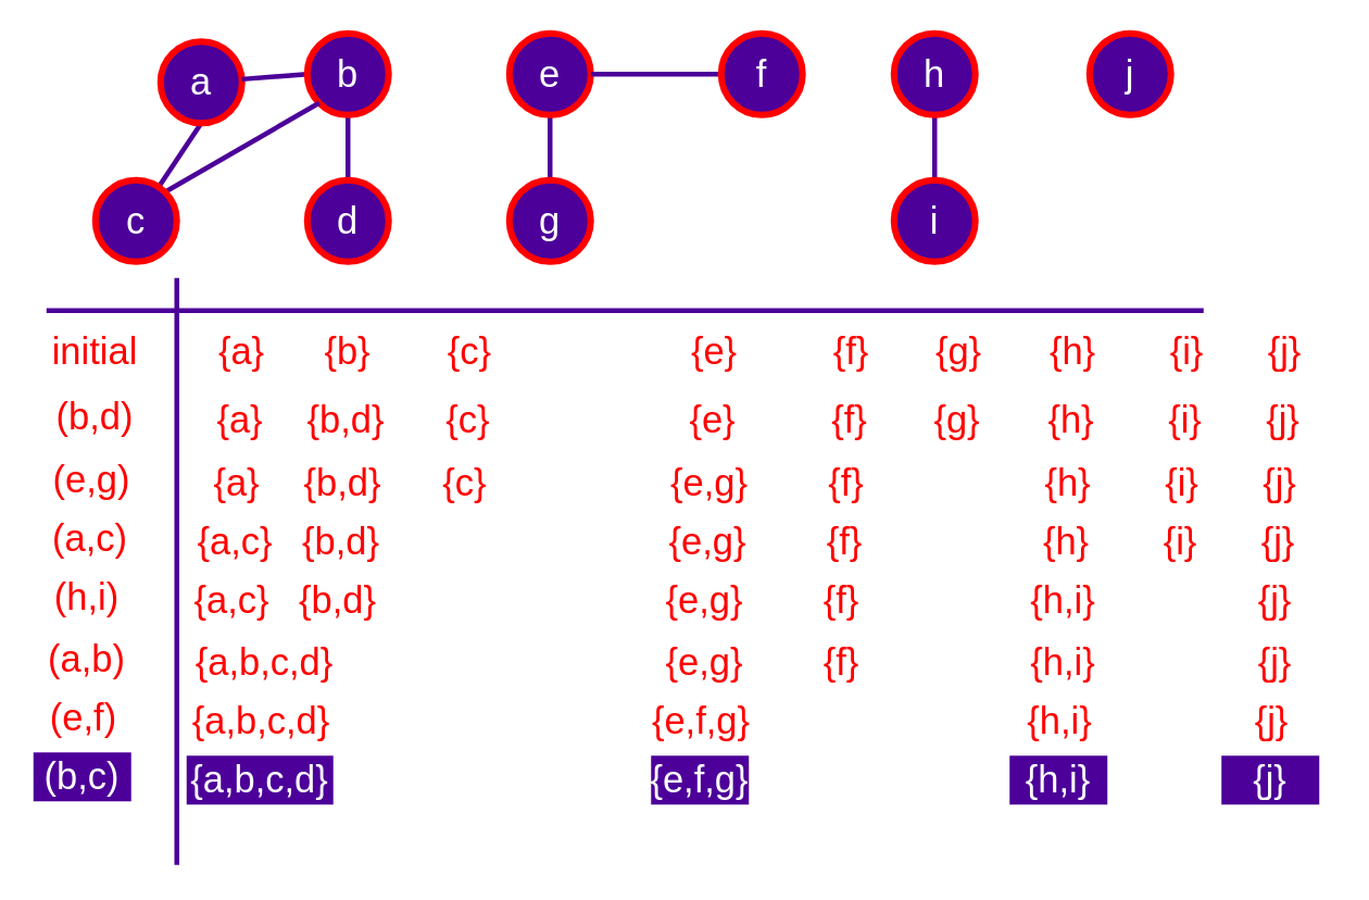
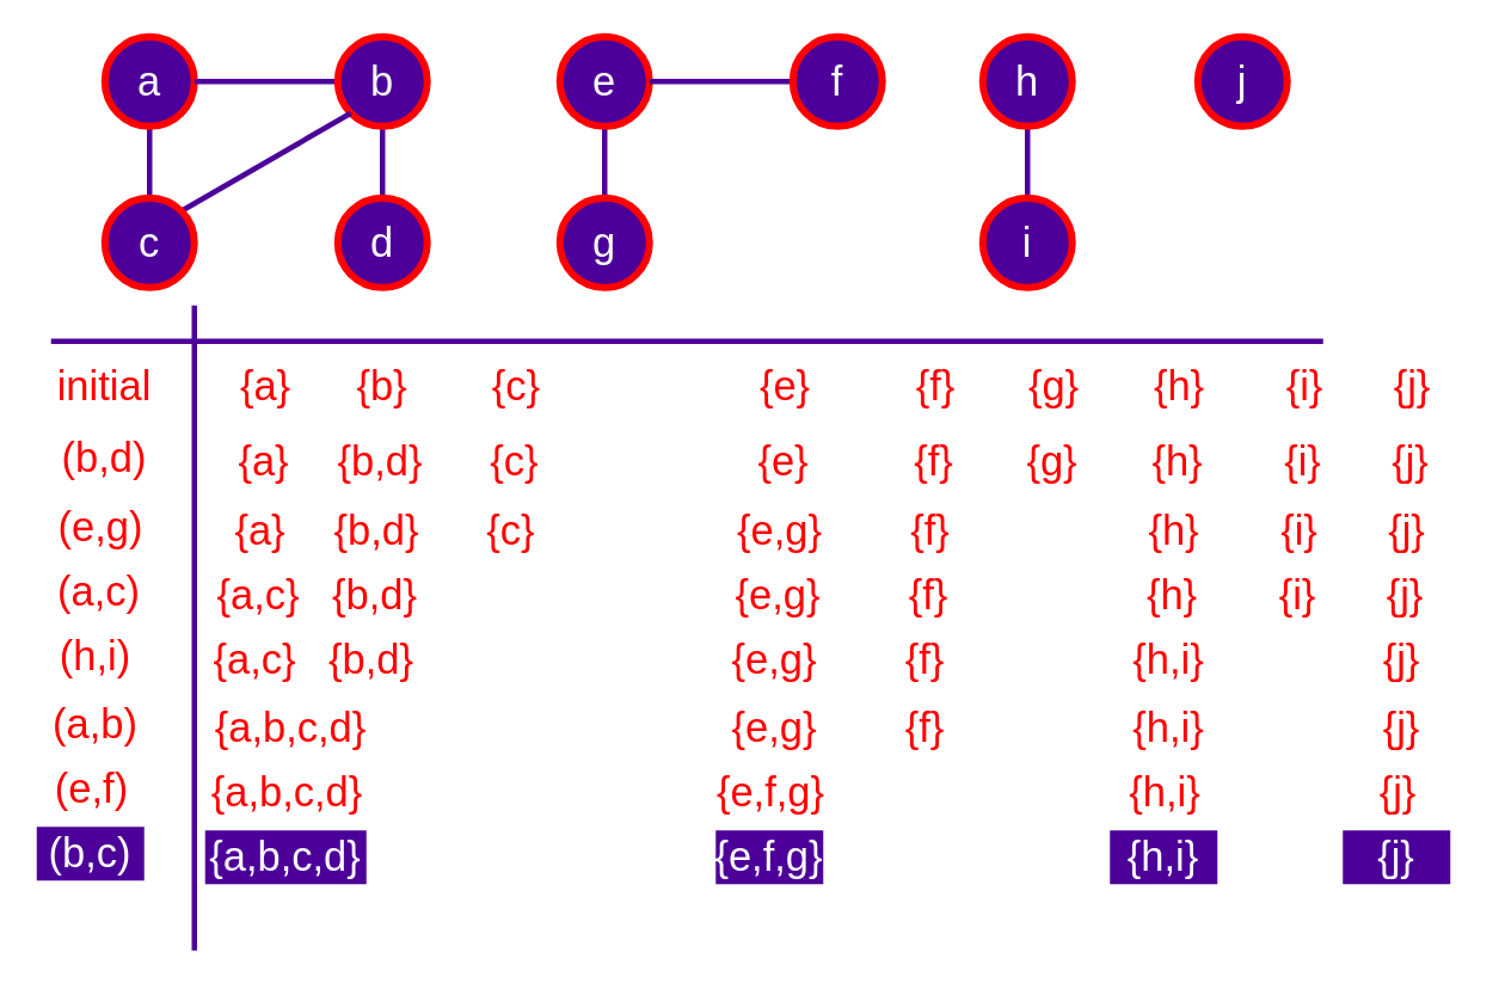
- <mxCell id="3" value="a" style="ellipse;whiteSpace=wrap;html=1;aspect=fixed;fontSize=23;fontColor=#ffffff;strokeColor=#FF0000;strokeWidth=4;fillColor=#4C0099;" parent="1" vertex="1"><mxGeometry x="98" y="25" width="50" height="50" as="geometry" /></mxCell>
+ <mxCell id="3" value="a" style="ellipse;whiteSpace=wrap;html=1;aspect=fixed;fontSize=23;fontColor=#ffffff;strokeColor=#FF0000;strokeWidth=4;fillColor=#4C0099;" parent="1" vertex="1"><mxGeometry x="58" y="20" width="50" height="50" as="geometry" /></mxCell>
